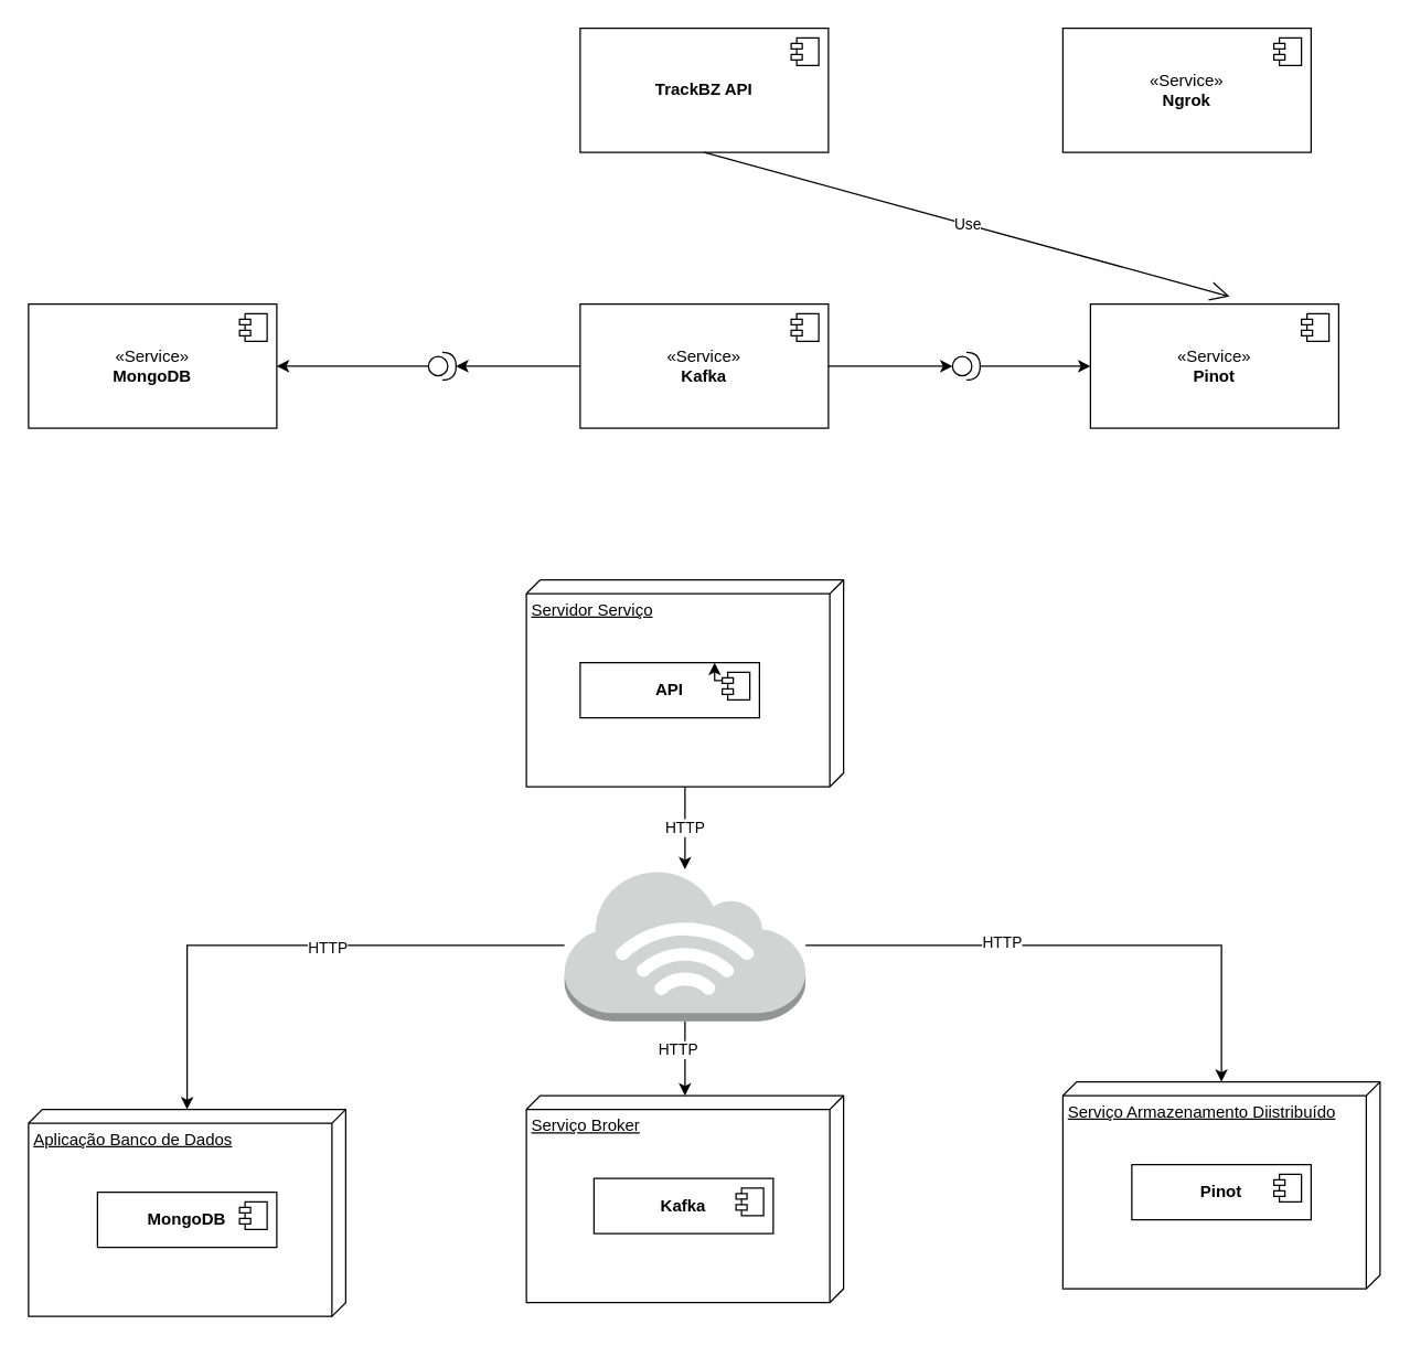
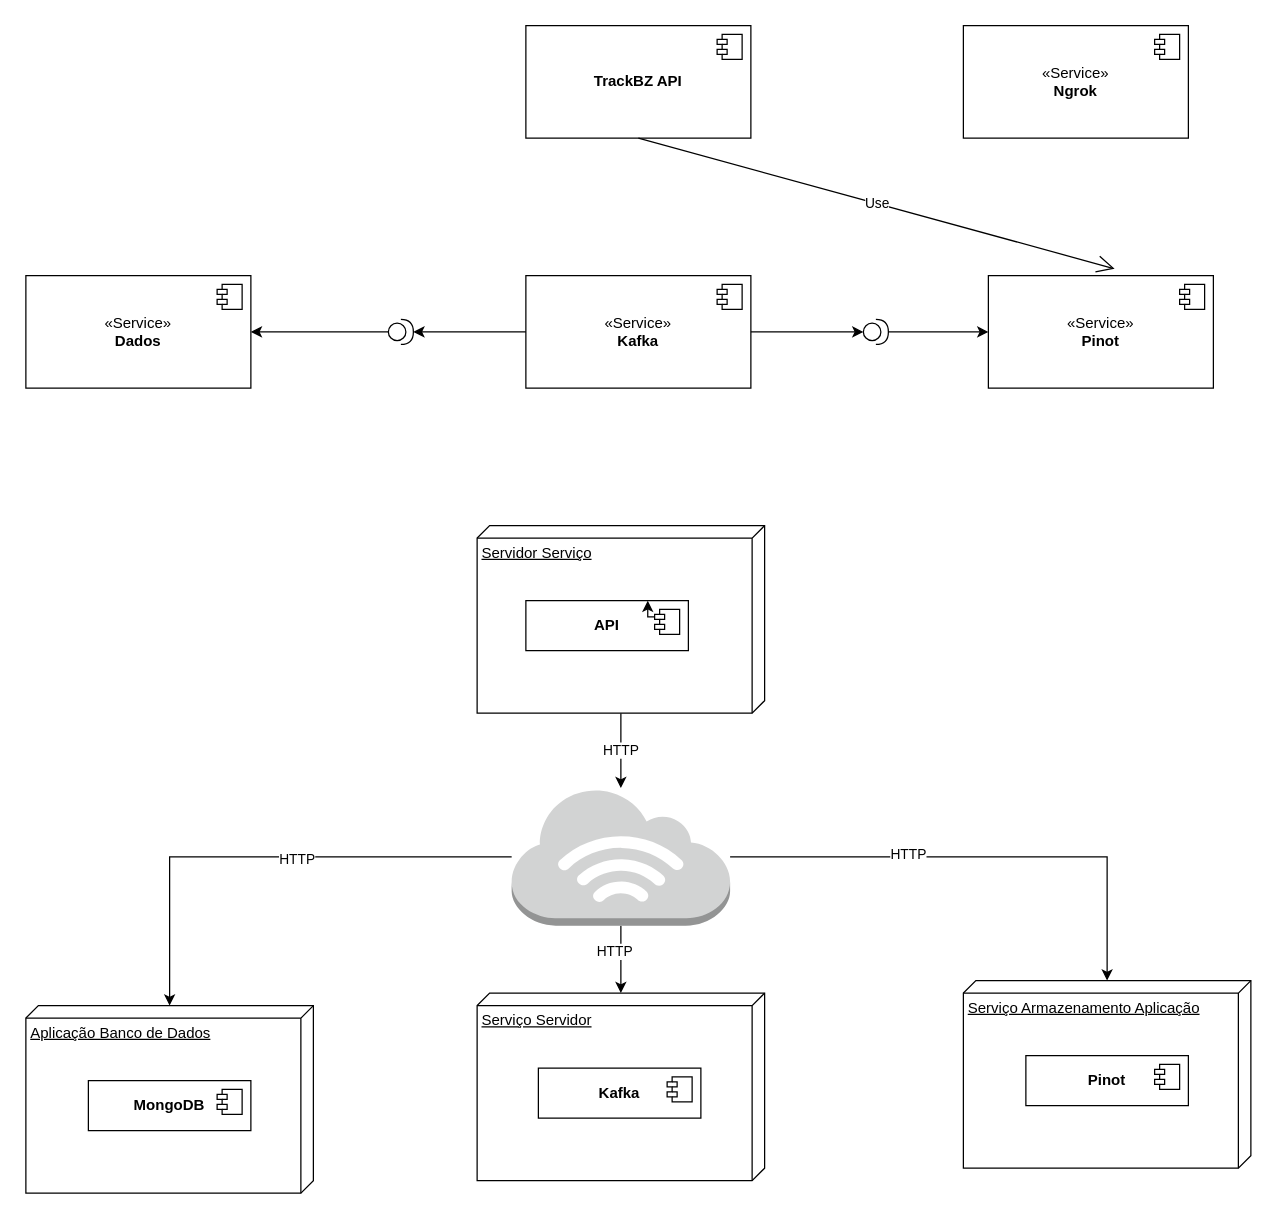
- <mxCell id="2" value="«Service»&lt;br&gt;&lt;b&gt;MongoDB&lt;/b&gt;" style="html=1;dropTarget=0;whiteSpace=wrap;" vertex="1" parent="1"><mxGeometry x="20" y="220" width="180" height="90" as="geometry" /></mxCell>
+ <mxCell id="2" value="«Service»&lt;br&gt;&lt;b&gt;Dados&lt;/b&gt;" style="html=1;dropTarget=0;whiteSpace=wrap;" vertex="1" parent="1"><mxGeometry x="20" y="220" width="180" height="90" as="geometry" /></mxCell>
- <mxCell id="25" value="Serviço Armazenamento Diistribuído" style="verticalAlign=top;align=left;spacingTop=8;spacingLeft=2;spacingRight=12;shape=cube;size=10;direction=south;fontStyle=4;html=1;whiteSpace=wrap;" vertex="1" parent="1"><mxGeometry x="770" y="784" width="230" height="150" as="geometry" /></mxCell>
+ <mxCell id="25" value="Serviço Armazenamento Aplicação" style="verticalAlign=top;align=left;spacingTop=8;spacingLeft=2;spacingRight=12;shape=cube;size=10;direction=south;fontStyle=4;html=1;whiteSpace=wrap;" vertex="1" parent="1"><mxGeometry x="770" y="784" width="230" height="150" as="geometry" /></mxCell>
- <mxCell id="22" value="Serviço Broker" style="verticalAlign=top;align=left;spacingTop=8;spacingLeft=2;spacingRight=12;shape=cube;size=10;direction=south;fontStyle=4;html=1;whiteSpace=wrap;" vertex="1" parent="1"><mxGeometry x="381" y="794" width="230" height="150" as="geometry" /></mxCell>
+ <mxCell id="22" value="Serviço Servidor" style="verticalAlign=top;align=left;spacingTop=8;spacingLeft=2;spacingRight=12;shape=cube;size=10;direction=south;fontStyle=4;html=1;whiteSpace=wrap;" vertex="1" parent="1"><mxGeometry x="381" y="794" width="230" height="150" as="geometry" /></mxCell>
